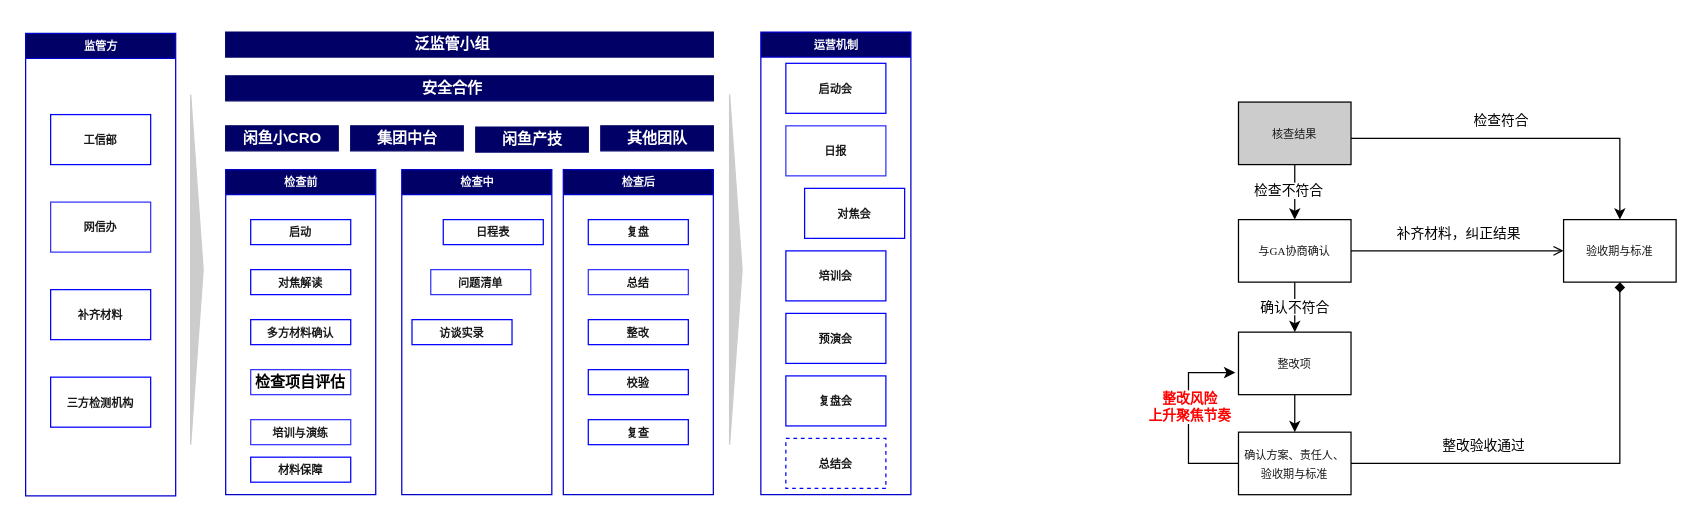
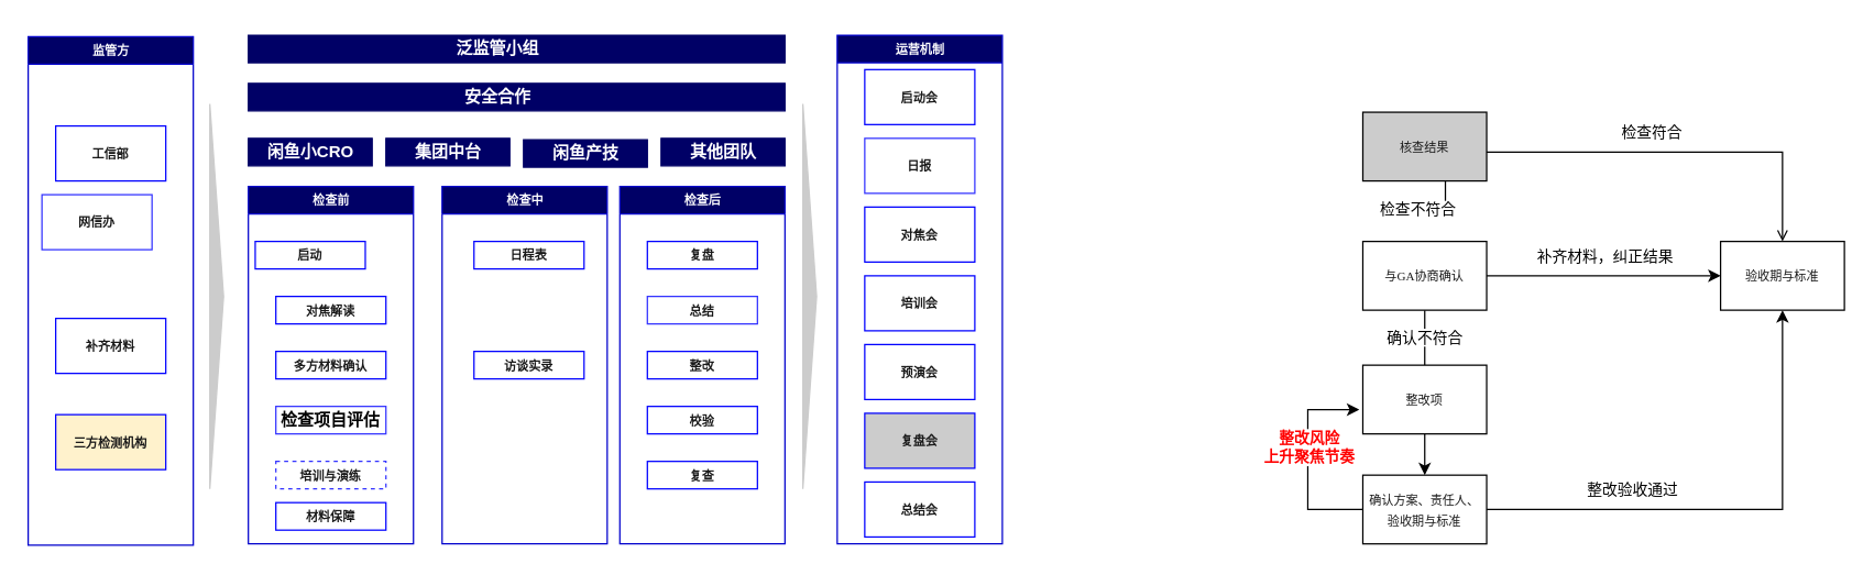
- <mxCell id="54" style="edgeStyle=orthogonalEdgeStyle;rounded=0;orthogonalLoop=1;jettySize=auto;html=1;" parent="1" source="55" target="53" edge="1"><mxGeometry relative="1" as="geometry" /></mxCell>
+ <mxCell id="54" style="edgeStyle=orthogonalEdgeStyle;rounded=0;orthogonalLoop=1;jettySize=auto;html=1;" parent="1" source="55" target="56" edge="1"><mxGeometry relative="1" as="geometry" /></mxCell>
- <mxCell id="63" style="edgeStyle=orthogonalEdgeStyle;rounded=0;orthogonalLoop=1;jettySize=auto;html=1;entryX=0.5;entryY=0;entryDx=0;entryDy=0;" parent="1" source="55" target="62" edge="1"><mxGeometry relative="1" as="geometry"><Array as="points"><mxPoint x="1295" y="110" /></Array></mxGeometry></mxCell>
+ <mxCell id="63" style="edgeStyle=orthogonalEdgeStyle;rounded=0;orthogonalLoop=1;jettySize=auto;html=1;entryX=0.5;entryY=0;entryDx=0;entryDy=0;endArrow=open;" parent="1" source="55" target="62" edge="1"><mxGeometry relative="1" as="geometry"><Array as="points"><mxPoint x="1295" y="110" /></Array></mxGeometry></mxCell>
- <mxCell id="10" value="&lt;span style=&quot;color: rgb(25, 25, 25); font-family: &amp;quot;Microsoft YaHei&amp;quot;; font-size: 8.889px;&quot;&gt;对焦会&lt;/span&gt;" style="rounded=0;whiteSpace=wrap;html=1;strokeColor=#0000FF;fontStyle=1" parent="7" vertex="1"><mxGeometry x="35" y="125" width="80" height="40" as="geometry" /></mxCell>
+ <mxCell id="10" value="&lt;span style=&quot;color: rgb(25, 25, 25); font-family: &amp;quot;Microsoft YaHei&amp;quot;; font-size: 8.889px;&quot;&gt;对焦会&lt;/span&gt;" style="rounded=0;whiteSpace=wrap;html=1;strokeColor=#0000FF;fontStyle=1" parent="7" vertex="1"><mxGeometry x="20" y="125" width="80" height="40" as="geometry" /></mxCell>
- <mxCell id="4" value="&lt;font face=&quot;Microsoft YaHei&quot; color=&quot;#191919&quot;&gt;&lt;span style=&quot;font-size: 8.889px;&quot;&gt;网信办&lt;/span&gt;&lt;/font&gt;" style="rounded=0;whiteSpace=wrap;html=1;strokeColor=#3333FF;fontStyle=1" parent="2" vertex="1"><mxGeometry x="20" y="135" width="80" height="40" as="geometry" /></mxCell>
+ <mxCell id="4" value="&lt;font face=&quot;Microsoft YaHei&quot; color=&quot;#191919&quot;&gt;&lt;span style=&quot;font-size: 8.889px;&quot;&gt;网信办&lt;/span&gt;&lt;/font&gt;" style="rounded=0;whiteSpace=wrap;html=1;strokeColor=#3333FF;fontStyle=1" parent="2" vertex="1"><mxGeometry x="10" y="115" width="80" height="40" as="geometry" /></mxCell>
- <mxCell id="44" value="&lt;span style=&quot;color: rgb(25, 25, 25); font-family: &amp;quot;Microsoft YaHei&amp;quot;; font-size: 8.889px;&quot;&gt;启动&lt;/span&gt;" style="rounded=0;whiteSpace=wrap;html=1;strokeColor=#0000FF;fontStyle=1" parent="39" vertex="1"><mxGeometry x="20.0" y="40" width="80" height="20" as="geometry" /></mxCell>
+ <mxCell id="44" value="&lt;span style=&quot;color: rgb(25, 25, 25); font-family: &amp;quot;Microsoft YaHei&amp;quot;; font-size: 8.889px;&quot;&gt;启动&lt;/span&gt;" style="rounded=0;whiteSpace=wrap;html=1;strokeColor=#0000FF;fontStyle=1" parent="39" vertex="1"><mxGeometry x="5" y="40" width="80" height="20" as="geometry" /></mxCell>
- <mxCell id="36" value="&lt;font face=&quot;Microsoft YaHei&quot; color=&quot;#191919&quot;&gt;&lt;span style=&quot;font-size: 8.889px;&quot;&gt;日程表&lt;/span&gt;&lt;/font&gt;" style="rounded=0;whiteSpace=wrap;html=1;strokeColor=#0000FF;fontStyle=1" parent="35" vertex="1"><mxGeometry x="33.17" y="40" width="80" height="20" as="geometry" /></mxCell>
+ <mxCell id="36" value="&lt;font face=&quot;Microsoft YaHei&quot; color=&quot;#191919&quot;&gt;&lt;span style=&quot;font-size: 8.889px;&quot;&gt;日程表&lt;/span&gt;&lt;/font&gt;" style="rounded=0;whiteSpace=wrap;html=1;strokeColor=#0000FF;fontStyle=1" parent="35" vertex="1"><mxGeometry x="23.17" y="40" width="80" height="20" as="geometry" /></mxCell>
- <mxCell id="65" style="edgeStyle=orthogonalEdgeStyle;rounded=0;orthogonalLoop=1;jettySize=auto;html=1;entryX=0;entryY=0.5;entryDx=0;entryDy=0;endArrow=open;" parent="1" source="53" target="62" edge="1"><mxGeometry relative="1" as="geometry" /></mxCell>
+ <mxCell id="65" style="edgeStyle=orthogonalEdgeStyle;rounded=0;orthogonalLoop=1;jettySize=auto;html=1;entryX=0;entryY=0.5;entryDx=0;entryDy=0;" parent="1" source="53" target="62" edge="1"><mxGeometry relative="1" as="geometry" /></mxCell>
- <mxCell id="37" value="&lt;span style=&quot;color: rgb(25, 25, 25); font-family: &amp;quot;Microsoft YaHei&amp;quot;; font-size: 8.889px;&quot;&gt;问题清单&lt;/span&gt;" style="rounded=0;whiteSpace=wrap;html=1;strokeColor=#3333FF;fontStyle=1" parent="35" vertex="1"><mxGeometry x="23.17" y="80" width="80" height="20" as="geometry" /></mxCell>
- <mxCell id="67" style="edgeStyle=orthogonalEdgeStyle;rounded=0;orthogonalLoop=1;jettySize=auto;html=1;entryX=0.5;entryY=1;entryDx=0;entryDy=0;exitX=1;exitY=0.5;exitDx=0;exitDy=0;endArrow=diamond;" parent="1" source="61" target="62" edge="1"><mxGeometry relative="1" as="geometry" /></mxCell>
+ <mxCell id="67" style="edgeStyle=orthogonalEdgeStyle;rounded=0;orthogonalLoop=1;jettySize=auto;html=1;entryX=0.5;entryY=1;entryDx=0;entryDy=0;exitX=1;exitY=0.5;exitDx=0;exitDy=0;" parent="1" source="61" target="62" edge="1"><mxGeometry relative="1" as="geometry" /></mxCell>
- <mxCell id="51" style="edgeStyle=orthogonalEdgeStyle;rounded=0;orthogonalLoop=1;jettySize=auto;html=1;entryX=0.5;entryY=0;entryDx=0;entryDy=0;" parent="1" source="53" target="58" edge="1"><mxGeometry relative="1" as="geometry" /></mxCell>
+ <mxCell id="51" style="edgeStyle=orthogonalEdgeStyle;rounded=0;orthogonalLoop=1;jettySize=auto;html=1;entryX=0.5;entryY=0;entryDx=0;entryDy=0;endArrow=none;" parent="1" source="53" target="58" edge="1"><mxGeometry relative="1" as="geometry" /></mxCell>
- <mxCell id="38" value="&lt;font face=&quot;Microsoft YaHei&quot; color=&quot;#191919&quot;&gt;&lt;span style=&quot;font-size: 8.889px;&quot;&gt;访谈实录&lt;/span&gt;&lt;/font&gt;" style="rounded=0;whiteSpace=wrap;html=1;strokeColor=#0000FF;fontStyle=1" parent="35" vertex="1"><mxGeometry x="8.17" y="120" width="80" height="20" as="geometry" /></mxCell>
+ <mxCell id="38" value="&lt;font face=&quot;Microsoft YaHei&quot; color=&quot;#191919&quot;&gt;&lt;span style=&quot;font-size: 8.889px;&quot;&gt;访谈实录&lt;/span&gt;&lt;/font&gt;" style="rounded=0;whiteSpace=wrap;html=1;strokeColor=#0000FF;fontStyle=1" parent="35" vertex="1"><mxGeometry x="23.17" y="120" width="80" height="20" as="geometry" /></mxCell>
- <mxCell id="13" value="&lt;font face=&quot;Microsoft YaHei&quot; color=&quot;#191919&quot;&gt;&lt;span style=&quot;font-size: 8.889px;&quot;&gt;复盘会&lt;/span&gt;&lt;/font&gt;" style="rounded=0;whiteSpace=wrap;html=1;strokeColor=#0000FF;fontStyle=1" parent="7" vertex="1"><mxGeometry x="20" y="275" width="80" height="40" as="geometry" /></mxCell>
+ <mxCell id="13" value="&lt;font face=&quot;Microsoft YaHei&quot; color=&quot;#191919&quot;&gt;&lt;span style=&quot;font-size: 8.889px;&quot;&gt;复盘会&lt;/span&gt;&lt;/font&gt;" style="rounded=0;whiteSpace=wrap;html=1;strokeColor=#0000FF;fontStyle=1;fillColor=#cccccc;" parent="7" vertex="1"><mxGeometry x="20" y="275" width="80" height="40" as="geometry" /></mxCell>
- <mxCell id="5" value="&lt;font face=&quot;Microsoft YaHei&quot; color=&quot;#191919&quot;&gt;&lt;span style=&quot;font-size: 8.889px;&quot;&gt;三方检测机构&lt;/span&gt;&lt;/font&gt;" style="rounded=0;whiteSpace=wrap;html=1;strokeColor=#0000FF;fontStyle=1" parent="2" vertex="1"><mxGeometry x="20" y="275" width="80" height="40" as="geometry" /></mxCell>
+ <mxCell id="5" value="&lt;font face=&quot;Microsoft YaHei&quot; color=&quot;#191919&quot;&gt;&lt;span style=&quot;font-size: 8.889px;&quot;&gt;三方检测机构&lt;/span&gt;&lt;/font&gt;" style="rounded=0;whiteSpace=wrap;html=1;strokeColor=#0000FF;fontStyle=1;fillColor=#fff2cc;" parent="2" vertex="1"><mxGeometry x="20" y="275" width="80" height="40" as="geometry" /></mxCell>
- <mxCell id="41" value="&lt;font face=&quot;Microsoft YaHei&quot; color=&quot;#191919&quot;&gt;&lt;span style=&quot;font-size: 8.889px;&quot;&gt;培训与演练&lt;/span&gt;&lt;/font&gt;" style="rounded=0;whiteSpace=wrap;html=1;strokeColor=#3333FF;fontStyle=1" parent="39" vertex="1"><mxGeometry x="20" y="200" width="80" height="20" as="geometry" /></mxCell>
+ <mxCell id="41" value="&lt;font face=&quot;Microsoft YaHei&quot; color=&quot;#191919&quot;&gt;&lt;span style=&quot;font-size: 8.889px;&quot;&gt;培训与演练&lt;/span&gt;&lt;/font&gt;" style="rounded=0;whiteSpace=wrap;html=1;strokeColor=#3333FF;fontStyle=1;dashed=1;" parent="39" vertex="1"><mxGeometry x="20" y="200" width="80" height="20" as="geometry" /></mxCell>
- <mxCell id="14" value="&lt;font face=&quot;Microsoft YaHei&quot; color=&quot;#191919&quot;&gt;&lt;span style=&quot;font-size: 8.889px;&quot;&gt;总结会&lt;/span&gt;&lt;/font&gt;" style="rounded=0;whiteSpace=wrap;html=1;strokeColor=#0000FF;fontStyle=1;dashed=1;" parent="7" vertex="1"><mxGeometry x="20" y="325" width="80" height="40" as="geometry" /></mxCell>
+ <mxCell id="14" value="&lt;font face=&quot;Microsoft YaHei&quot; color=&quot;#191919&quot;&gt;&lt;span style=&quot;font-size: 8.889px;&quot;&gt;总结会&lt;/span&gt;&lt;/font&gt;" style="rounded=0;whiteSpace=wrap;html=1;strokeColor=#0000FF;fontStyle=1" parent="7" vertex="1"><mxGeometry x="20" y="325" width="80" height="40" as="geometry" /></mxCell>
